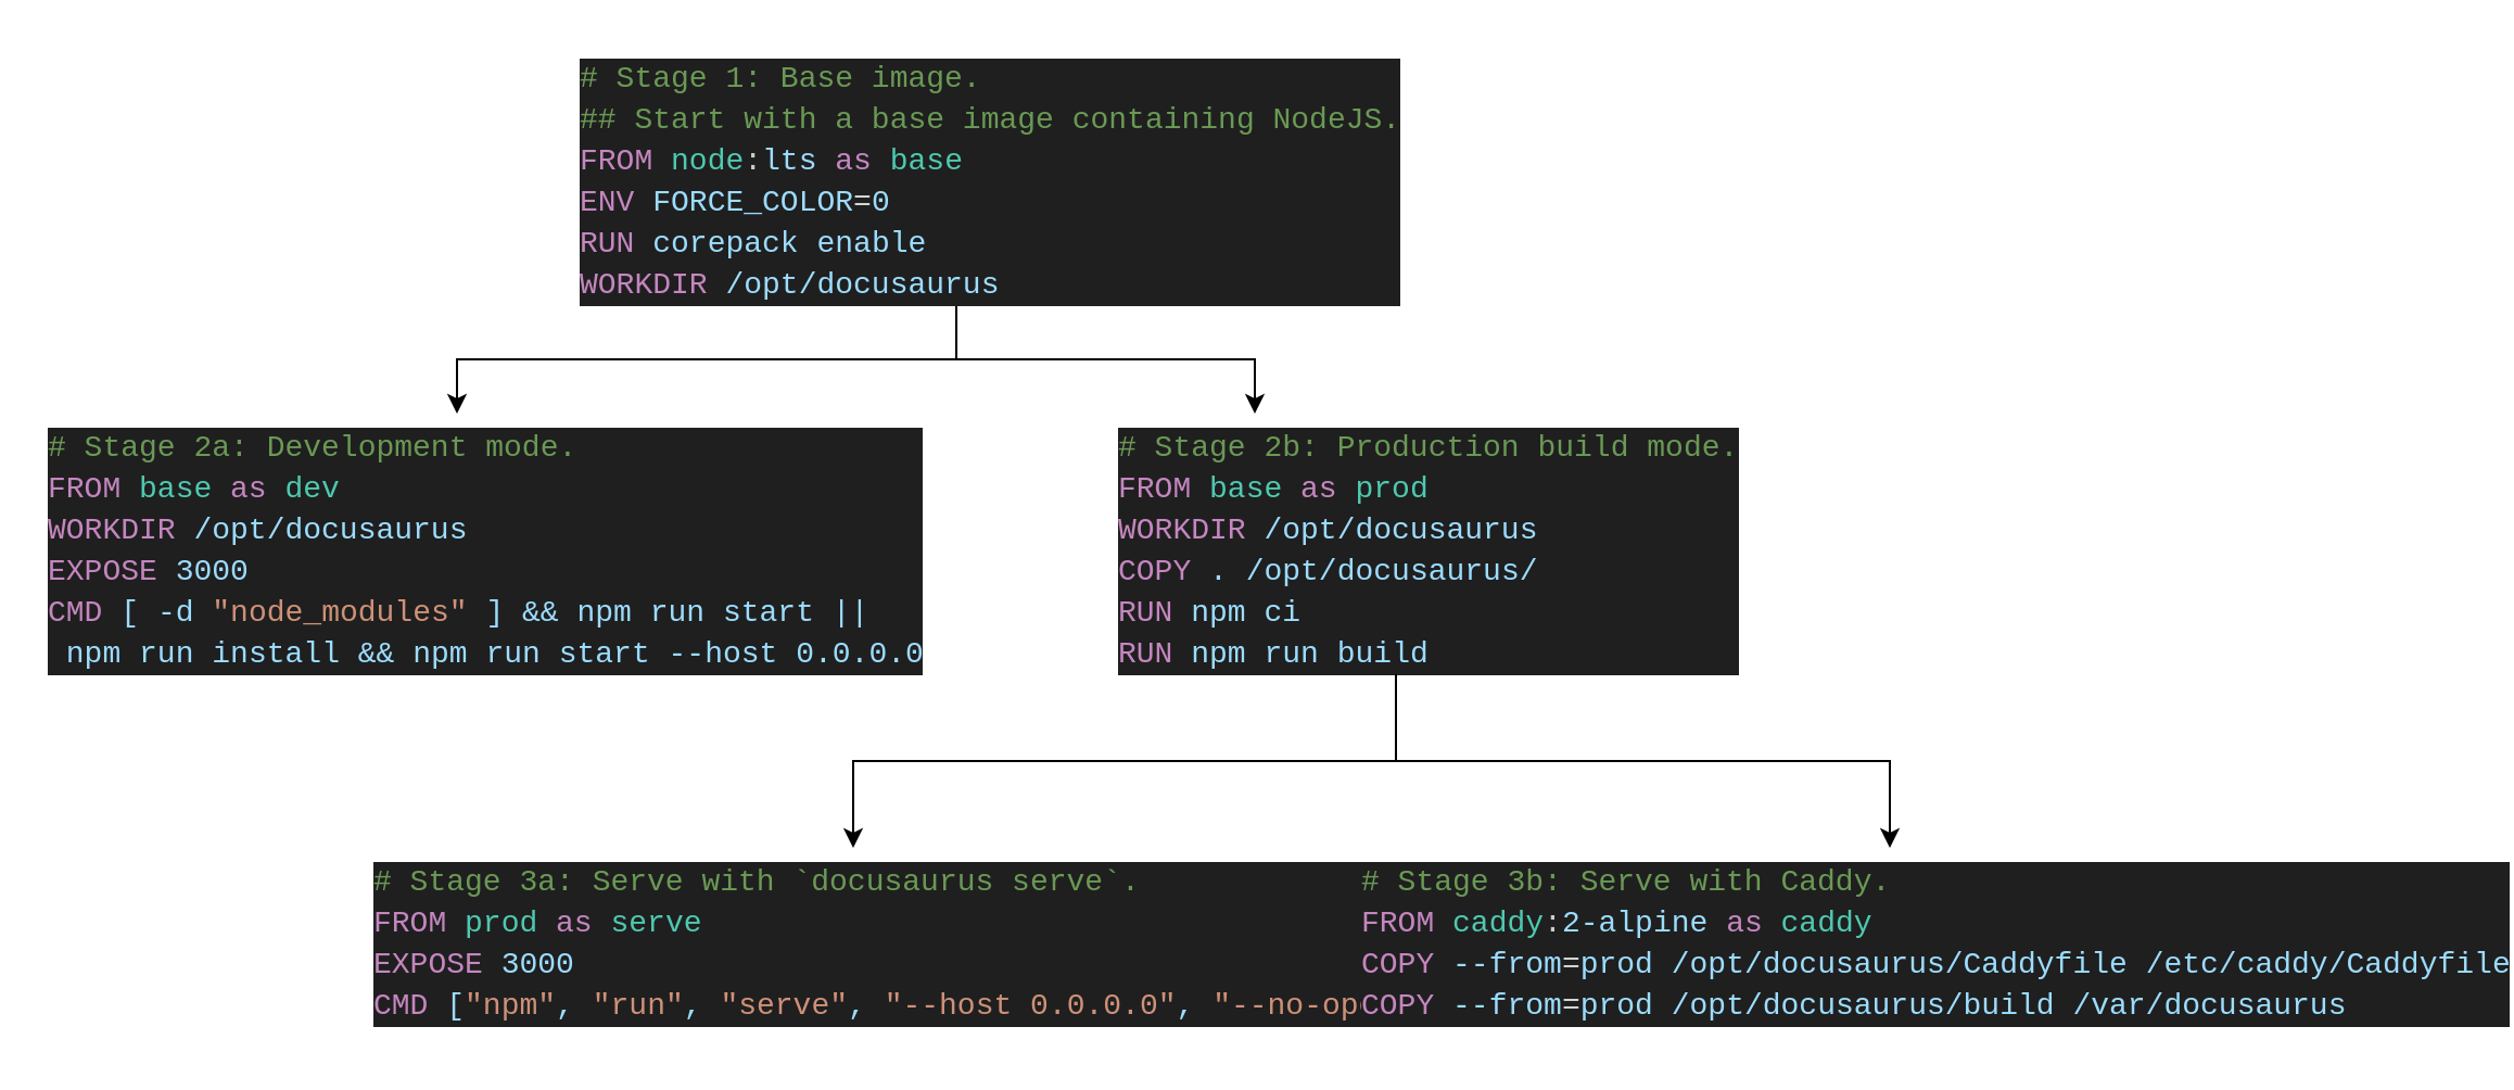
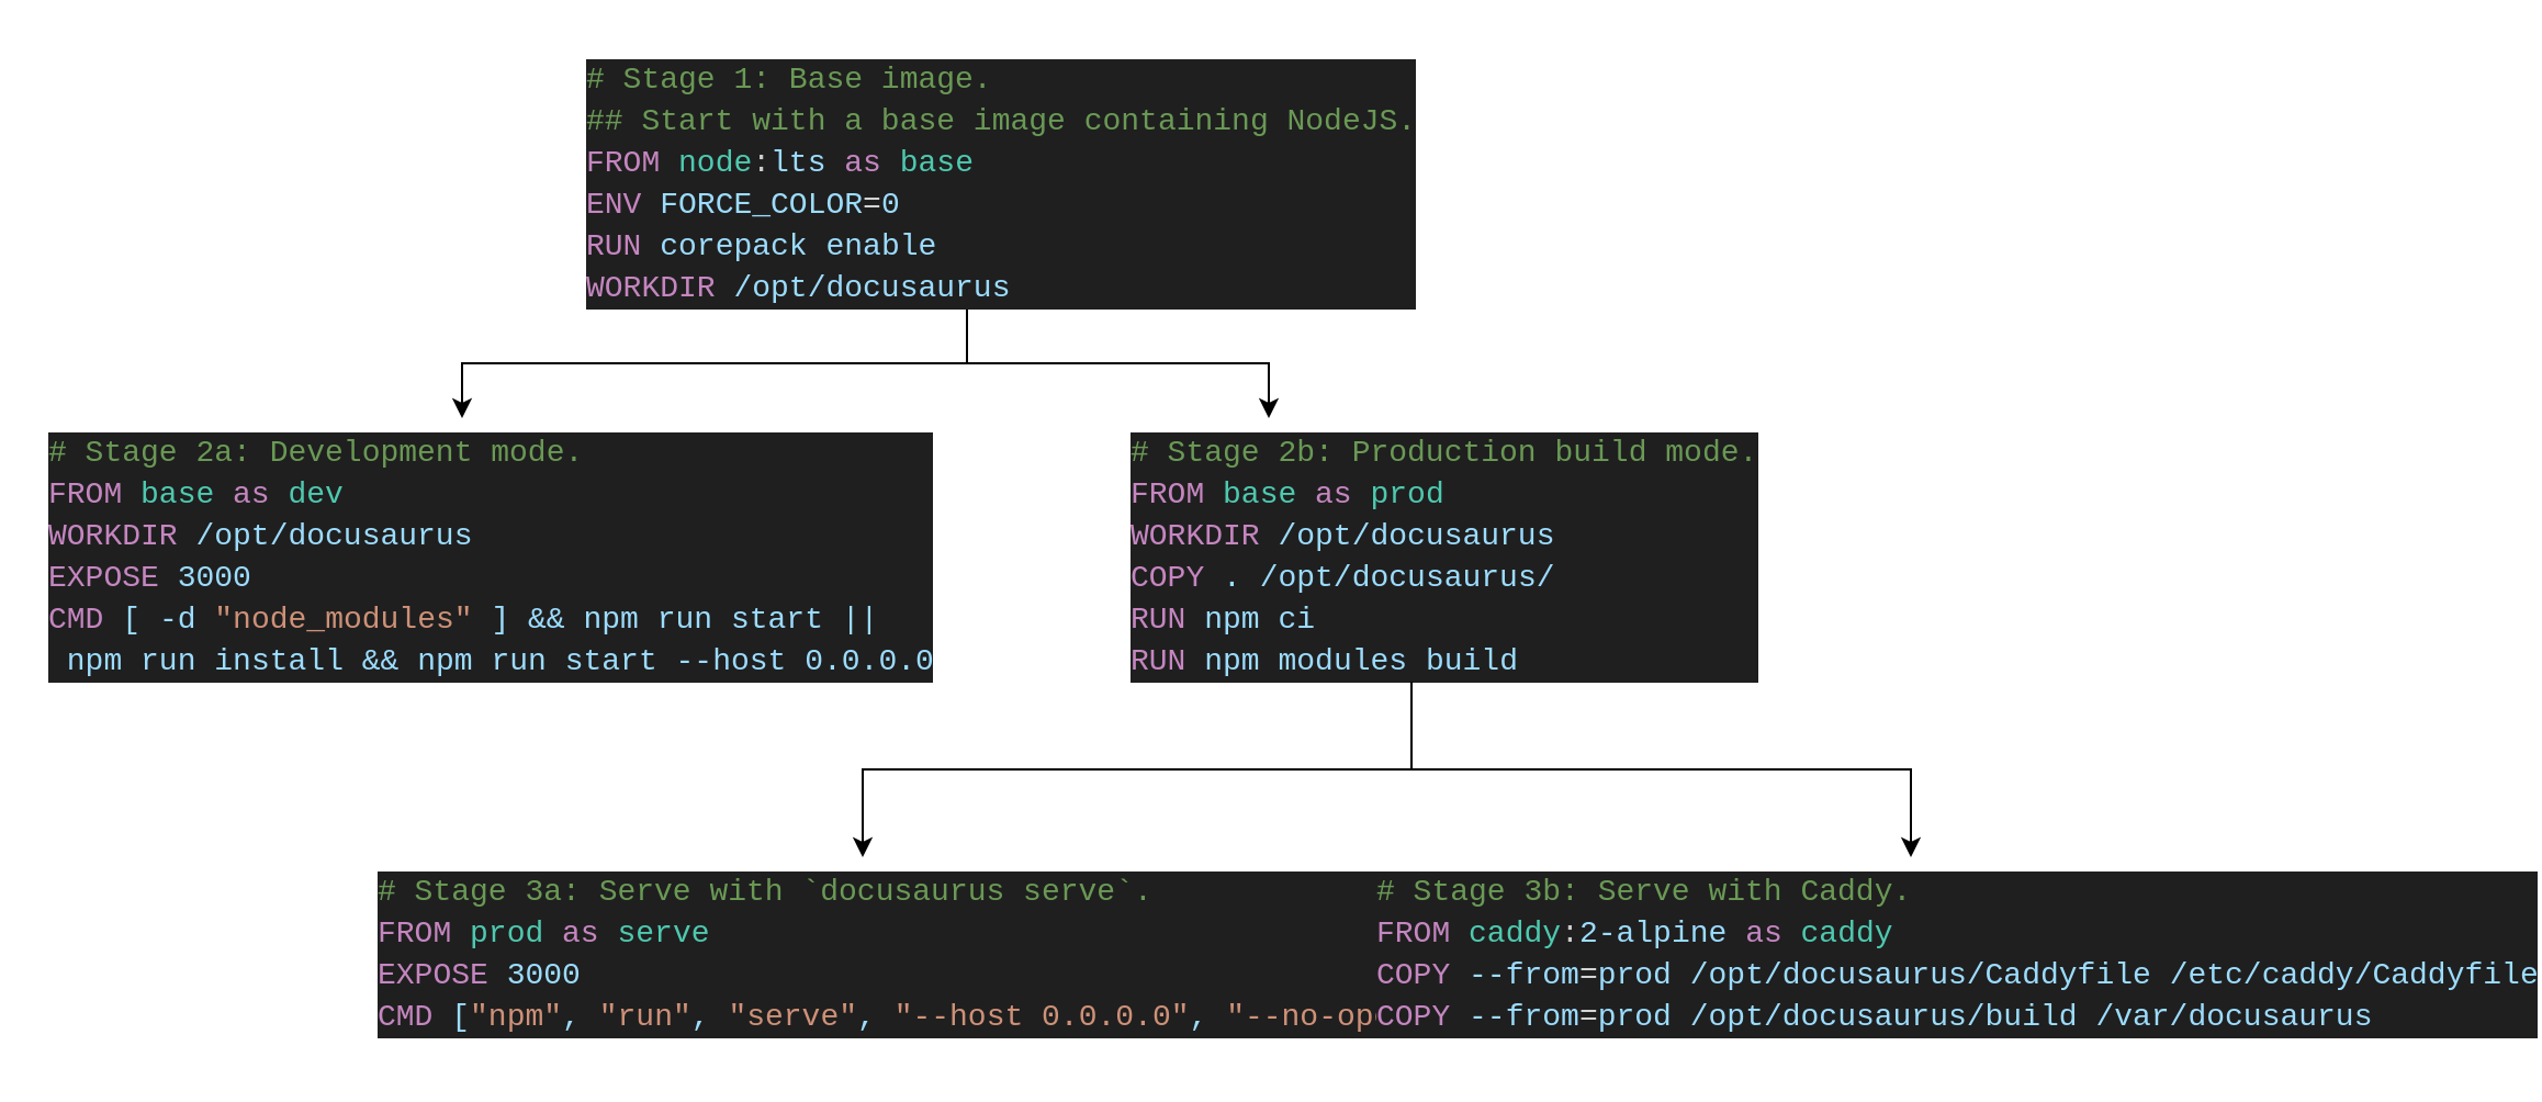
- <mxCell id="7" value="&lt;div style=&quot;color: #cccccc;background-color: #1f1f1f;font-family: Consolas, 'Courier New', monospace;font-weight: normal;font-size: 14px;line-height: 19px;white-space: pre;&quot;&gt;&lt;div&gt;&lt;span style=&quot;color: #6a9955;&quot;&gt;# Stage 2b: Production build mode.&lt;/span&gt;&lt;/div&gt;&lt;div&gt;&lt;span style=&quot;color: #c586c0;&quot;&gt;FROM&lt;/span&gt;&lt;span style=&quot;color: #cccccc;&quot;&gt; &lt;/span&gt;&lt;span style=&quot;color: #4ec9b0;&quot;&gt;base&lt;/span&gt;&lt;span style=&quot;color: #cccccc;&quot;&gt; &lt;/span&gt;&lt;span style=&quot;color: #c586c0;&quot;&gt;as&lt;/span&gt;&lt;span style=&quot;color: #cccccc;&quot;&gt; &lt;/span&gt;&lt;span style=&quot;color: #4ec9b0;&quot;&gt;prod&lt;/span&gt;&lt;/div&gt;&lt;div&gt;&lt;span style=&quot;color: #c586c0;&quot;&gt;WORKDIR&lt;/span&gt;&lt;span style=&quot;color: #cccccc;&quot;&gt; &lt;/span&gt;&lt;span style=&quot;color: #9cdcfe;&quot;&gt;/opt/docusaurus&lt;/span&gt;&lt;/div&gt;&lt;div&gt;&lt;span style=&quot;color: #c586c0;&quot;&gt;COPY&lt;/span&gt;&lt;span style=&quot;color: #cccccc;&quot;&gt; &lt;/span&gt;&lt;span style=&quot;color: #9cdcfe;&quot;&gt;.&lt;/span&gt;&lt;span style=&quot;color: #cccccc;&quot;&gt; &lt;/span&gt;&lt;span style=&quot;color: #9cdcfe;&quot;&gt;/opt/docusaurus/&lt;/span&gt;&lt;/div&gt;&lt;div&gt;&lt;span style=&quot;color: #c586c0;&quot;&gt;RUN&lt;/span&gt;&lt;span style=&quot;color: #cccccc;&quot;&gt; &lt;/span&gt;&lt;span style=&quot;color: #9cdcfe;&quot;&gt;npm&lt;/span&gt;&lt;span style=&quot;color: #cccccc;&quot;&gt; &lt;/span&gt;&lt;span style=&quot;color: #9cdcfe;&quot;&gt;ci&lt;/span&gt;&lt;/div&gt;&lt;div&gt;&lt;span style=&quot;color: #c586c0;&quot;&gt;RUN&lt;/span&gt;&lt;span style=&quot;color: #cccccc;&quot;&gt; &lt;/span&gt;&lt;span style=&quot;color: #9cdcfe;&quot;&gt;npm&lt;/span&gt;&lt;span style=&quot;color: #cccccc;&quot;&gt; &lt;/span&gt;&lt;span style=&quot;color: #9cdcfe;&quot;&gt;run&lt;/span&gt;&lt;span style=&quot;color: #cccccc;&quot;&gt; &lt;/span&gt;&lt;span style=&quot;color: #9cdcfe;&quot;&gt;build&lt;/span&gt;&lt;/div&gt;&lt;/div&gt;" style="text;whiteSpace=wrap;html=1;" parent="1" vertex="1"><mxGeometry x="512.5" y="190" width="260" height="120" as="geometry" /></mxCell>
+ <mxCell id="7" value="&lt;div style=&quot;color: #cccccc;background-color: #1f1f1f;font-family: Consolas, 'Courier New', monospace;font-weight: normal;font-size: 14px;line-height: 19px;white-space: pre;&quot;&gt;&lt;div&gt;&lt;span style=&quot;color: #6a9955;&quot;&gt;# Stage 2b: Production build mode.&lt;/span&gt;&lt;/div&gt;&lt;div&gt;&lt;span style=&quot;color: #c586c0;&quot;&gt;FROM&lt;/span&gt;&lt;span style=&quot;color: #cccccc;&quot;&gt; &lt;/span&gt;&lt;span style=&quot;color: #4ec9b0;&quot;&gt;base&lt;/span&gt;&lt;span style=&quot;color: #cccccc;&quot;&gt; &lt;/span&gt;&lt;span style=&quot;color: #c586c0;&quot;&gt;as&lt;/span&gt;&lt;span style=&quot;color: #cccccc;&quot;&gt; &lt;/span&gt;&lt;span style=&quot;color: #4ec9b0;&quot;&gt;prod&lt;/span&gt;&lt;/div&gt;&lt;div&gt;&lt;span style=&quot;color: #c586c0;&quot;&gt;WORKDIR&lt;/span&gt;&lt;span style=&quot;color: #cccccc;&quot;&gt; &lt;/span&gt;&lt;span style=&quot;color: #9cdcfe;&quot;&gt;/opt/docusaurus&lt;/span&gt;&lt;/div&gt;&lt;div&gt;&lt;span style=&quot;color: #c586c0;&quot;&gt;COPY&lt;/span&gt;&lt;span style=&quot;color: #cccccc;&quot;&gt; &lt;/span&gt;&lt;span style=&quot;color: #9cdcfe;&quot;&gt;.&lt;/span&gt;&lt;span style=&quot;color: #cccccc;&quot;&gt; &lt;/span&gt;&lt;span style=&quot;color: #9cdcfe;&quot;&gt;/opt/docusaurus/&lt;/span&gt;&lt;/div&gt;&lt;div&gt;&lt;span style=&quot;color: #c586c0;&quot;&gt;RUN&lt;/span&gt;&lt;span style=&quot;color: #cccccc;&quot;&gt; &lt;/span&gt;&lt;span style=&quot;color: #9cdcfe;&quot;&gt;npm&lt;/span&gt;&lt;span style=&quot;color: #cccccc;&quot;&gt; &lt;/span&gt;&lt;span style=&quot;color: #9cdcfe;&quot;&gt;ci&lt;/span&gt;&lt;/div&gt;&lt;div&gt;&lt;span style=&quot;color: #c586c0;&quot;&gt;RUN&lt;/span&gt;&lt;span style=&quot;color: #cccccc;&quot;&gt; &lt;/span&gt;&lt;span style=&quot;color: #9cdcfe;&quot;&gt;npm&lt;/span&gt;&lt;span style=&quot;color: #cccccc;&quot;&gt; &lt;/span&gt;&lt;span style=&quot;color: #9cdcfe;&quot;&gt;modules&lt;/span&gt;&lt;span style=&quot;color: #cccccc;&quot;&gt; &lt;/span&gt;&lt;span style=&quot;color: #9cdcfe;&quot;&gt;build&lt;/span&gt;&lt;/div&gt;&lt;/div&gt;" style="text;whiteSpace=wrap;html=1;" parent="1" vertex="1"><mxGeometry x="512.5" y="190" width="260" height="120" as="geometry" /></mxCell>
